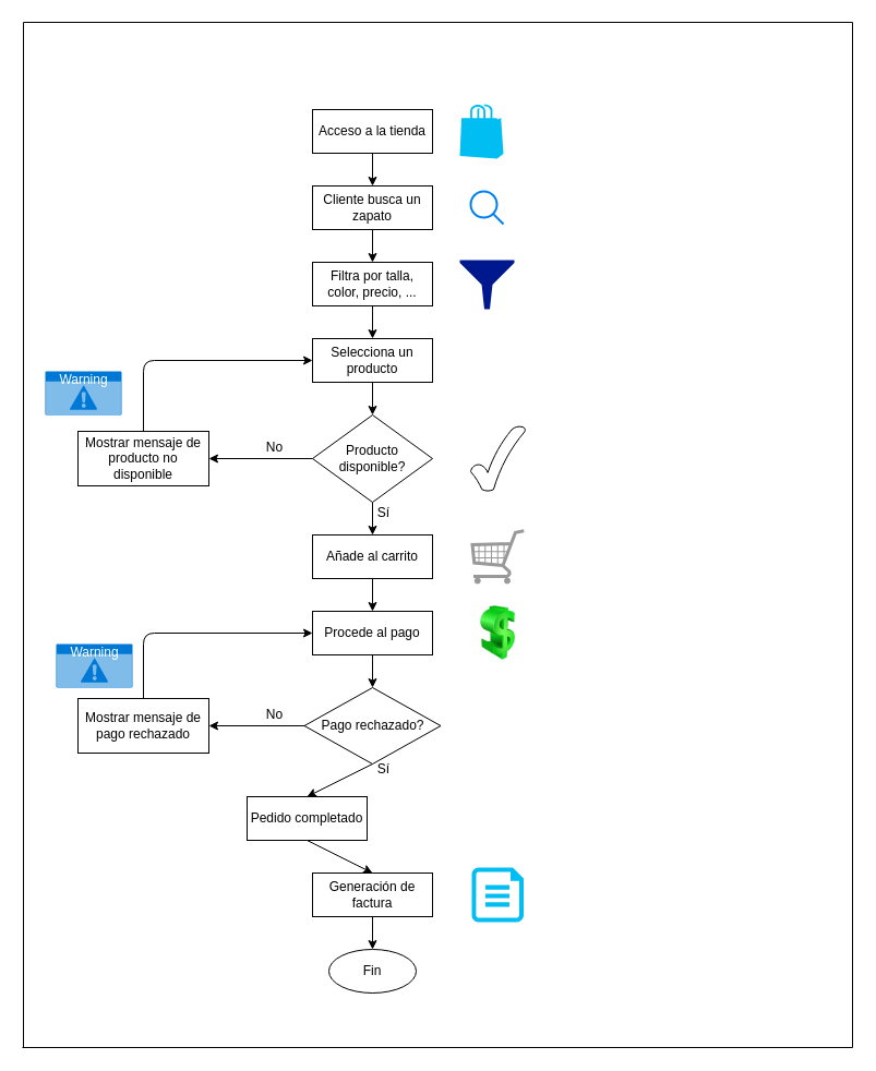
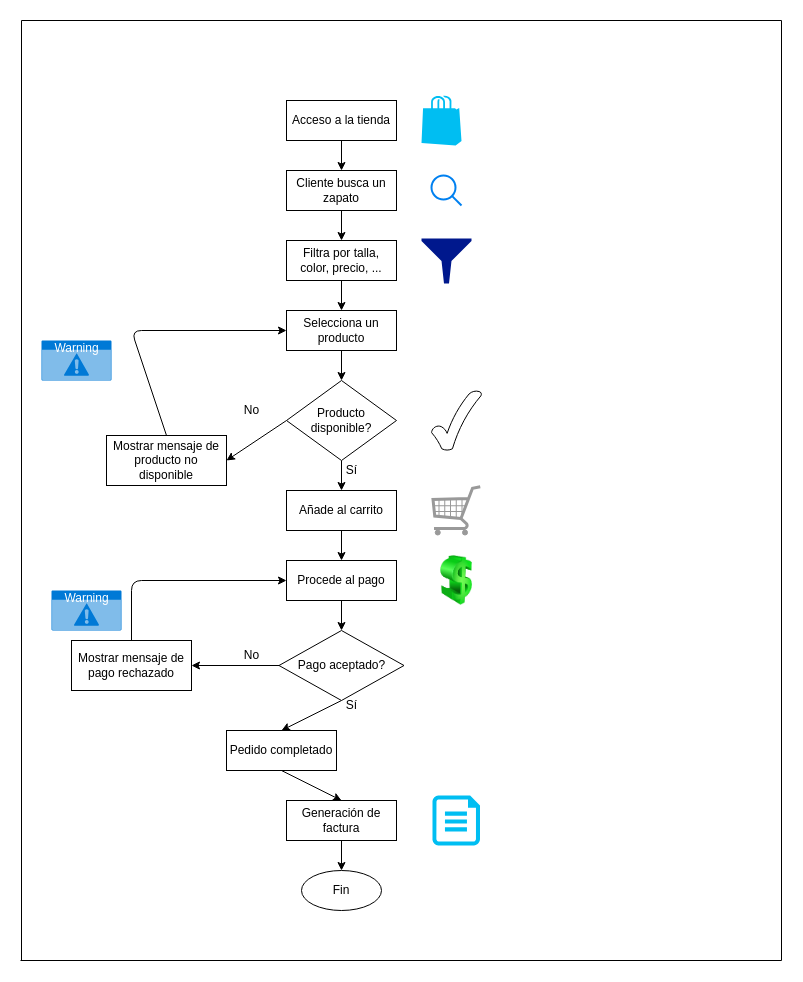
- <mxCell id="18" value="Mostrar mensaje de producto no disponible" style="rounded=0;whiteSpace=wrap;html=1;" vertex="1" parent="1"><mxGeometry x="71" y="395" width="120" height="50" as="geometry" /></mxCell>
+ <mxCell id="18" value="Mostrar mensaje de producto no disponible" style="rounded=0;whiteSpace=wrap;html=1;" vertex="1" parent="1"><mxGeometry x="106" y="435" width="120" height="50" as="geometry" /></mxCell>
- <mxCell id="25" value="Pago rechazado?" style="rhombus;whiteSpace=wrap;html=1;" vertex="1" parent="1"><mxGeometry x="278.5" y="630" width="125" height="70" as="geometry" /></mxCell>
+ <mxCell id="25" value="Pago aceptado?" style="rhombus;whiteSpace=wrap;html=1;" vertex="1" parent="1"><mxGeometry x="278.5" y="630" width="125" height="70" as="geometry" /></mxCell>
